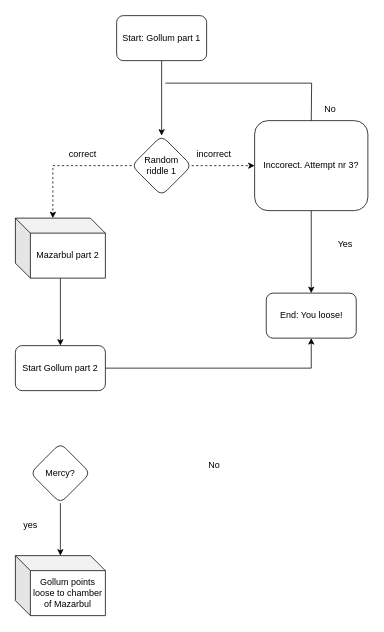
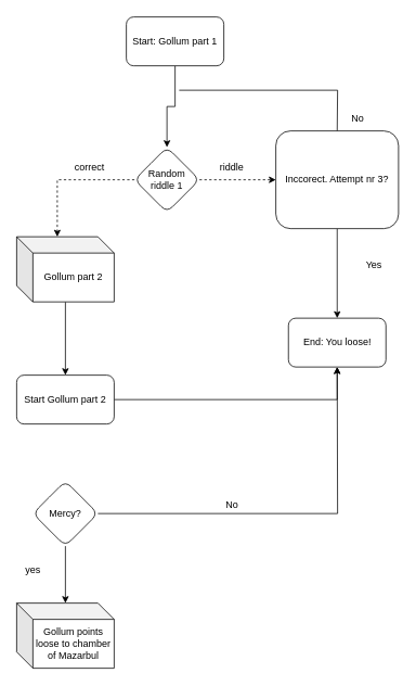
- <mxCell id="10" value="incorrect" style="text;html=1;strokeColor=none;fillColor=none;align=center;verticalAlign=middle;whiteSpace=wrap;rounded=0;" parent="1" vertex="1"><mxGeometry x="255" y="190" width="60" height="30" as="geometry" /></mxCell>
+ <mxCell id="10" value="riddle" style="text;html=1;strokeColor=none;fillColor=none;align=center;verticalAlign=middle;whiteSpace=wrap;rounded=0;" parent="1" vertex="1"><mxGeometry x="255" y="190" width="60" height="30" as="geometry" /></mxCell>
- <mxCell id="6" value="Random riddle 1" style="rhombus;whiteSpace=wrap;html=1;rounded=1;" parent="1" vertex="1"><mxGeometry x="175" y="180" width="80" height="80" as="geometry" /></mxCell>
+ <mxCell id="6" value="Random riddle 1" style="rhombus;whiteSpace=wrap;html=1;rounded=1;" parent="1" vertex="1"><mxGeometry x="165" y="180" width="80" height="80" as="geometry" /></mxCell>
- <mxCell id="8" value="Mazarbul part 2" style="shape=cube;whiteSpace=wrap;html=1;boundedLbl=1;backgroundOutline=1;darkOpacity=0.05;darkOpacity2=0.1;" parent="1" vertex="1"><mxGeometry x="20" y="290" width="120" height="80" as="geometry" /></mxCell>
+ <mxCell id="8" value="Gollum part 2" style="shape=cube;whiteSpace=wrap;html=1;boundedLbl=1;backgroundOutline=1;darkOpacity=0.05;darkOpacity2=0.1;" parent="1" vertex="1"><mxGeometry x="20" y="290" width="120" height="80" as="geometry" /></mxCell>
+ <mxCell id="22" value="" style="endArrow=classic;html=1;rounded=0;exitX=1;exitY=0.5;exitDx=0;exitDy=0;entryX=0.5;entryY=1;entryDx=0;entryDy=0;" edge="1" parent="1" source="19" target="15"><mxGeometry width="50" height="50" relative="1" as="geometry"><mxPoint x="190" y="610" as="sourcePoint" /><mxPoint x="240" y="560" as="targetPoint" /><Array as="points"><mxPoint x="415" y="630" /></Array></mxGeometry></mxCell>
